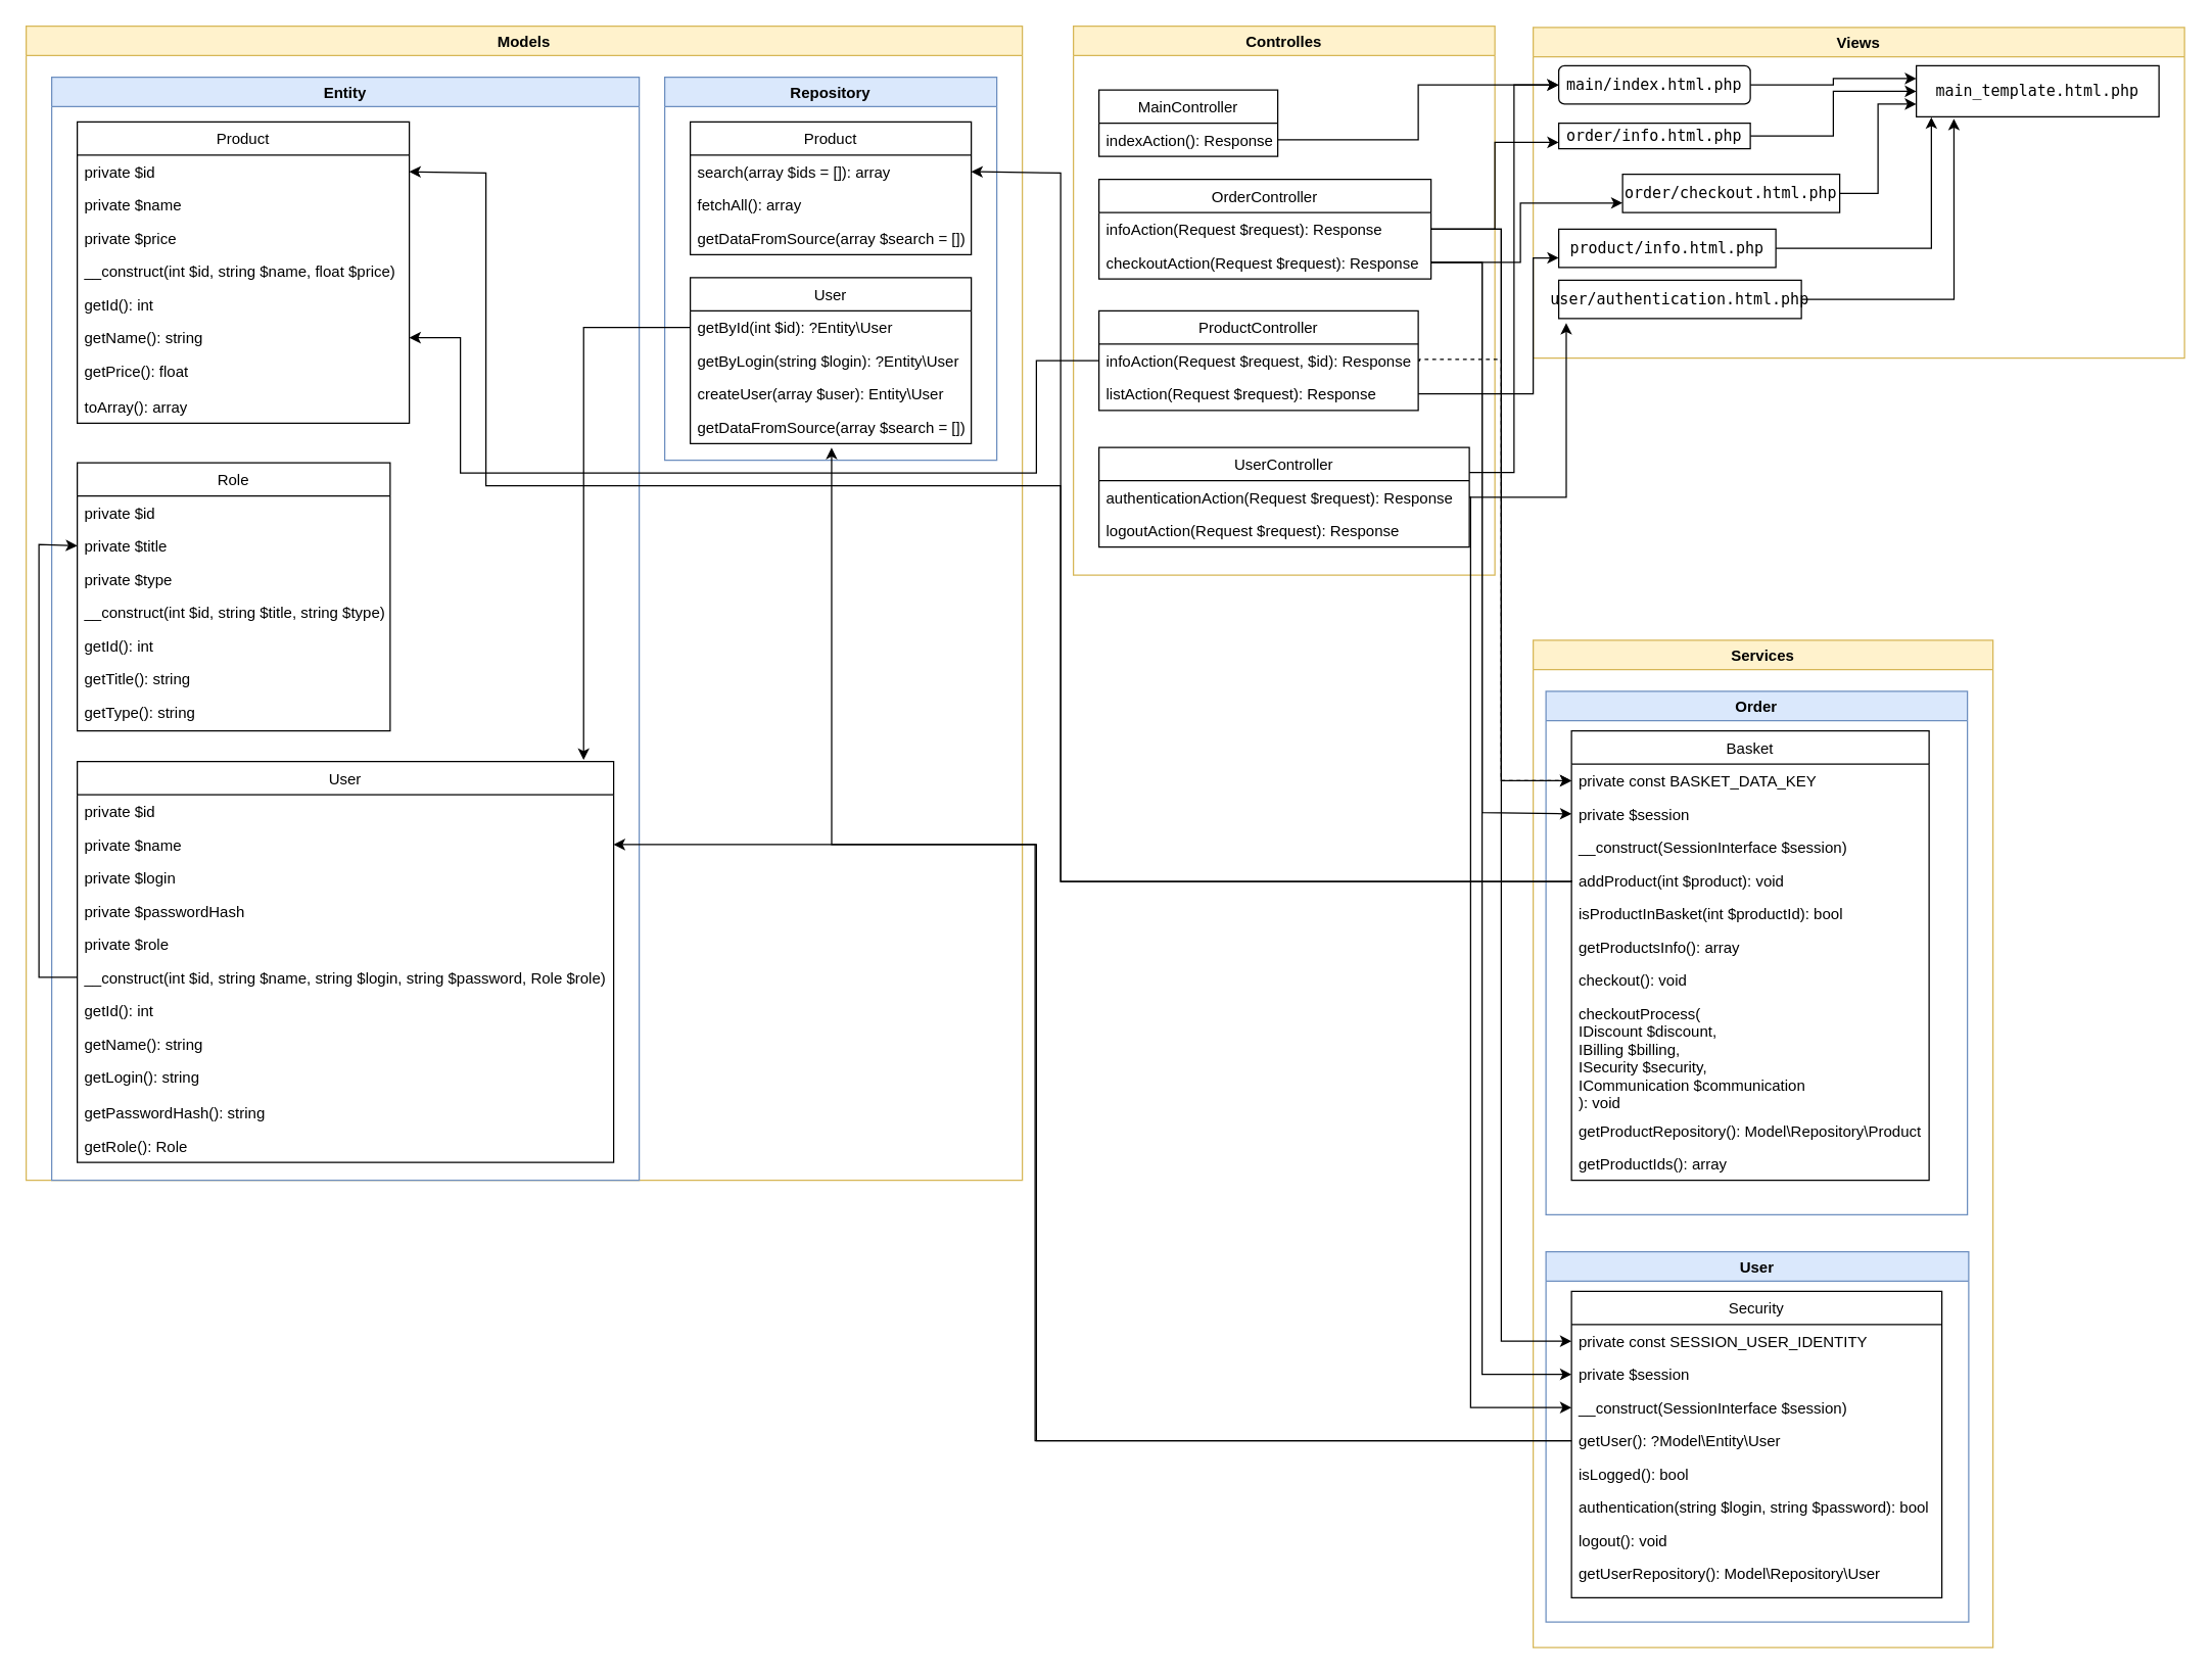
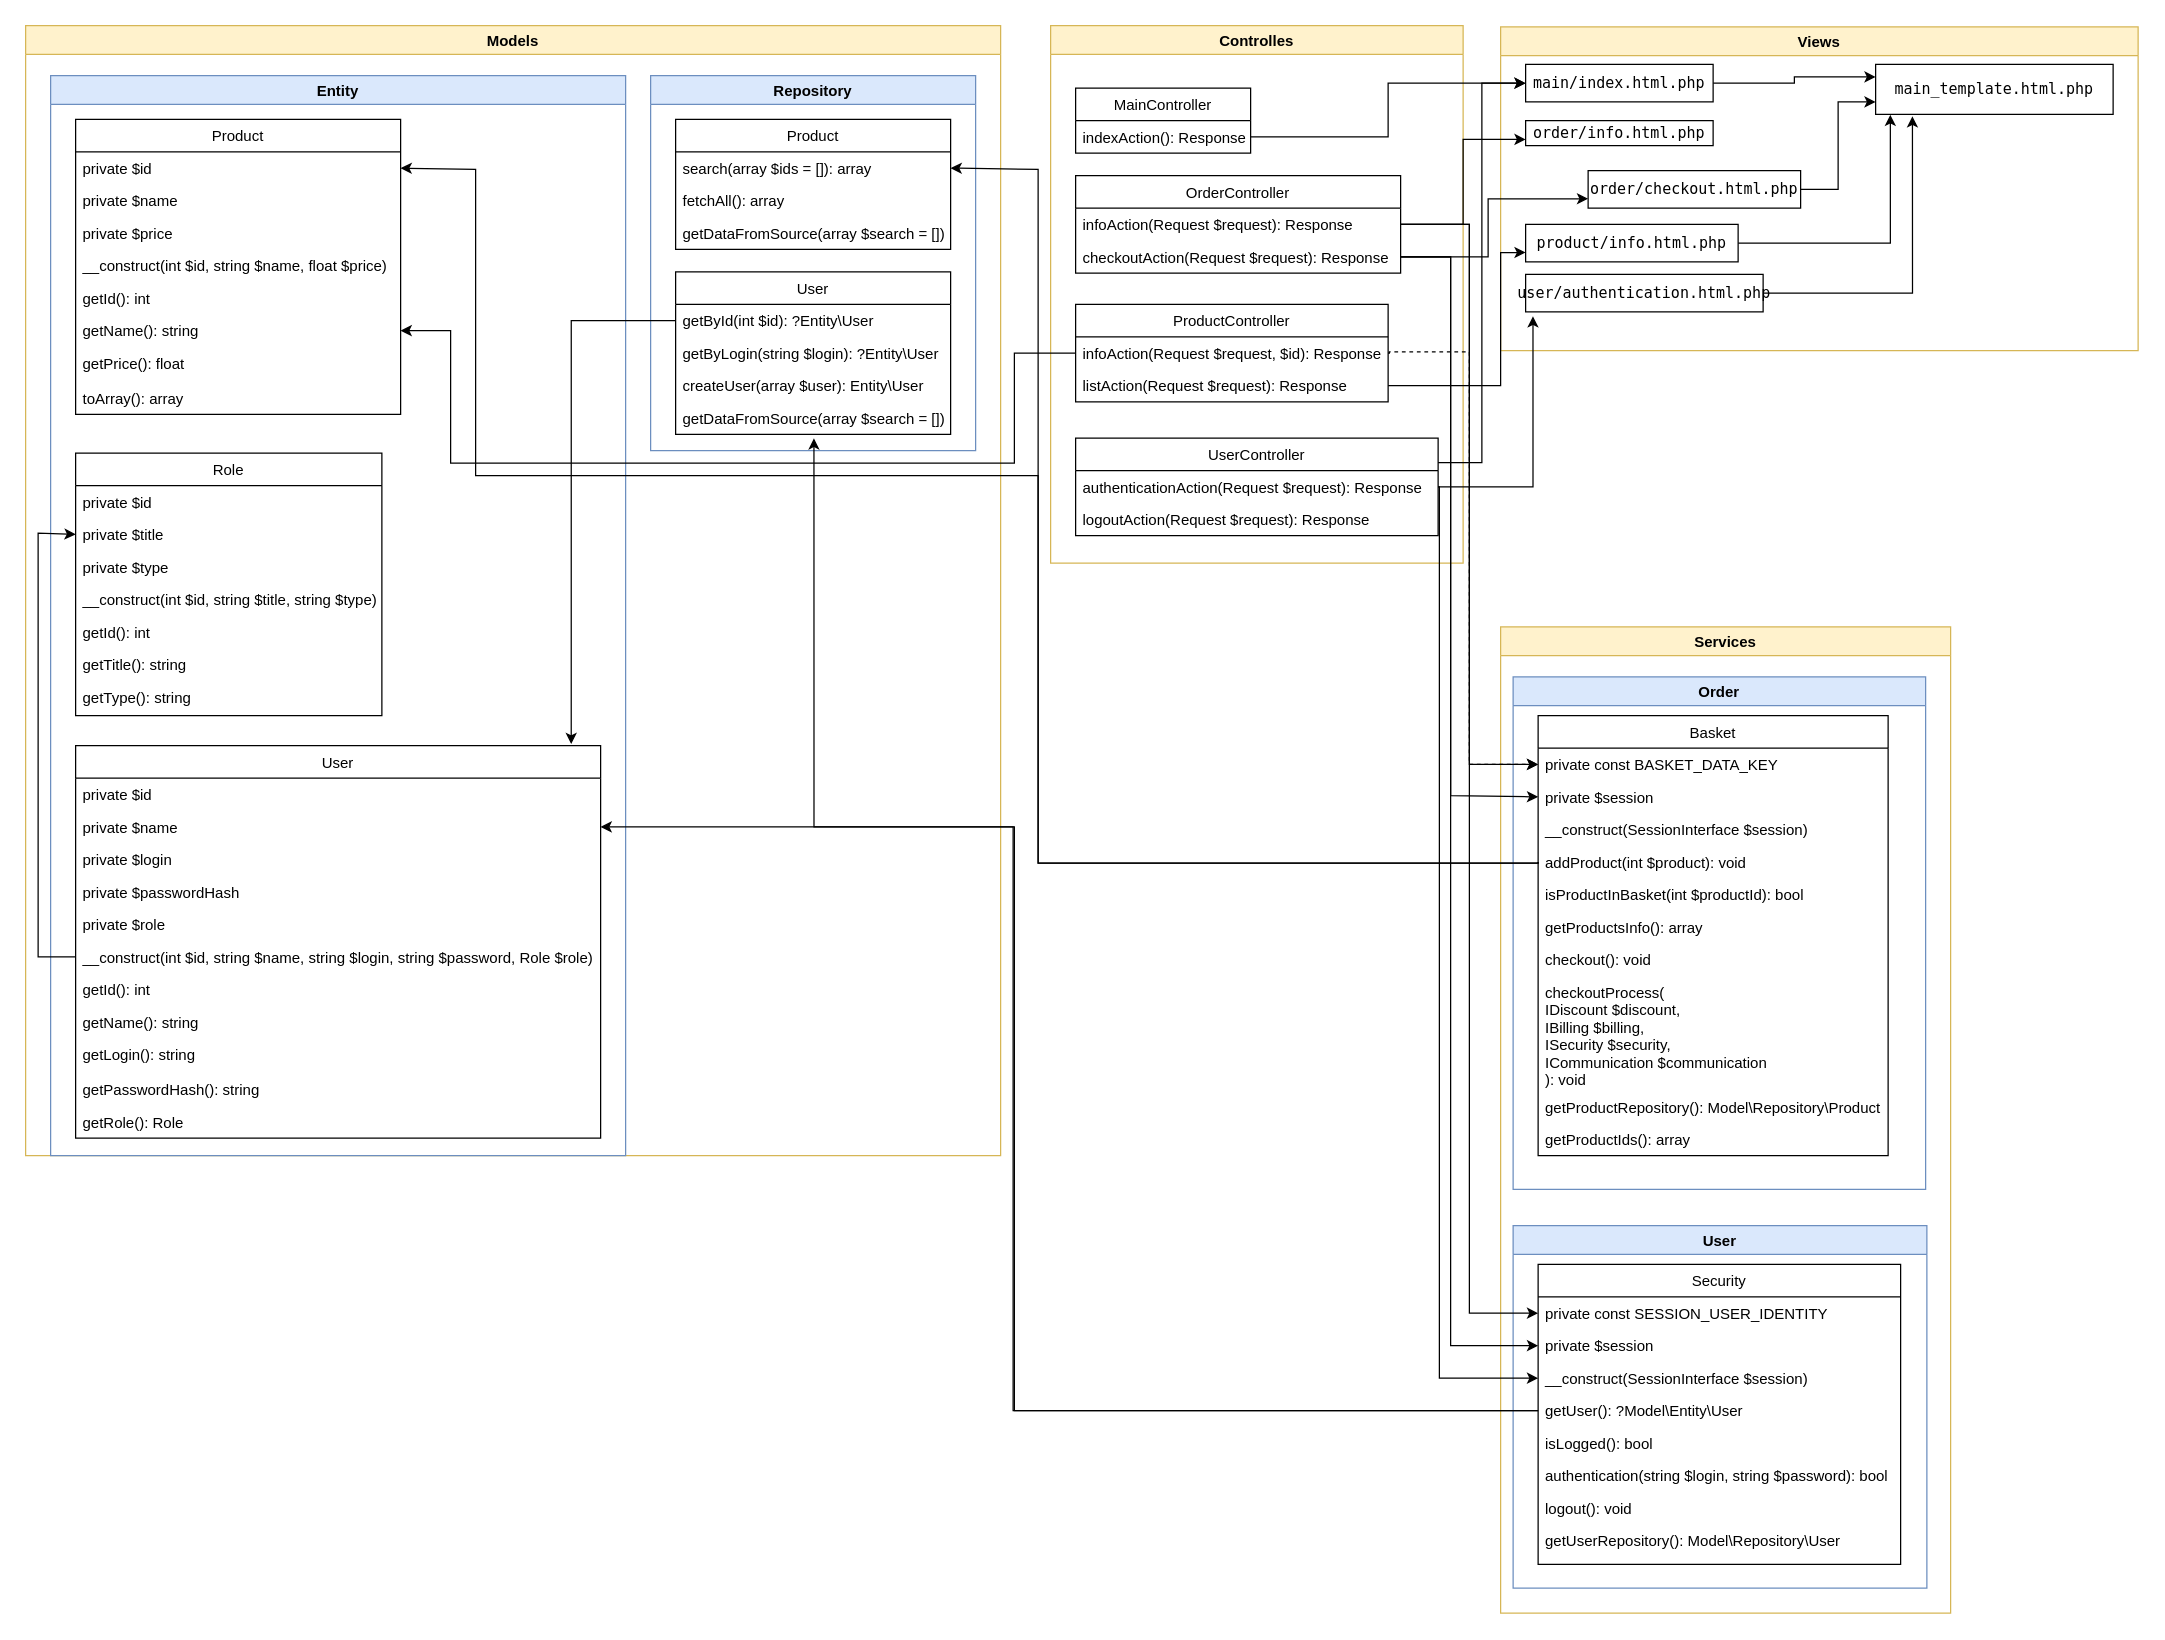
- <mxCell id="82" value="&lt;pre&gt;&lt;span&gt;main/index.html.php&lt;/span&gt;&lt;/pre&gt;" style="whiteSpace=wrap;html=1;align=center;treeFolding=1;container=1;recursiveResize=0;labelBackgroundColor=none;rounded=1;" vertex="1" parent="80"><mxGeometry x="20" y="30" width="150" height="30" as="geometry" /></mxCell>
+ <mxCell id="82" value="&lt;pre&gt;&lt;span&gt;main/index.html.php&lt;/span&gt;&lt;/pre&gt;" style="whiteSpace=wrap;html=1;align=center;treeFolding=1;container=1;recursiveResize=0;labelBackgroundColor=none;" vertex="1" parent="80"><mxGeometry x="20" y="30" width="150" height="30" as="geometry" /></mxCell>
- <mxCell id="84" style="edgeStyle=orthogonalEdgeStyle;rounded=0;orthogonalLoop=1;jettySize=auto;html=1;exitX=1;exitY=0.5;exitDx=0;exitDy=0;entryX=0;entryY=0.5;entryDx=0;entryDy=0;" edge="1" parent="80" source="85" target="83"><mxGeometry relative="1" as="geometry" /></mxCell>
